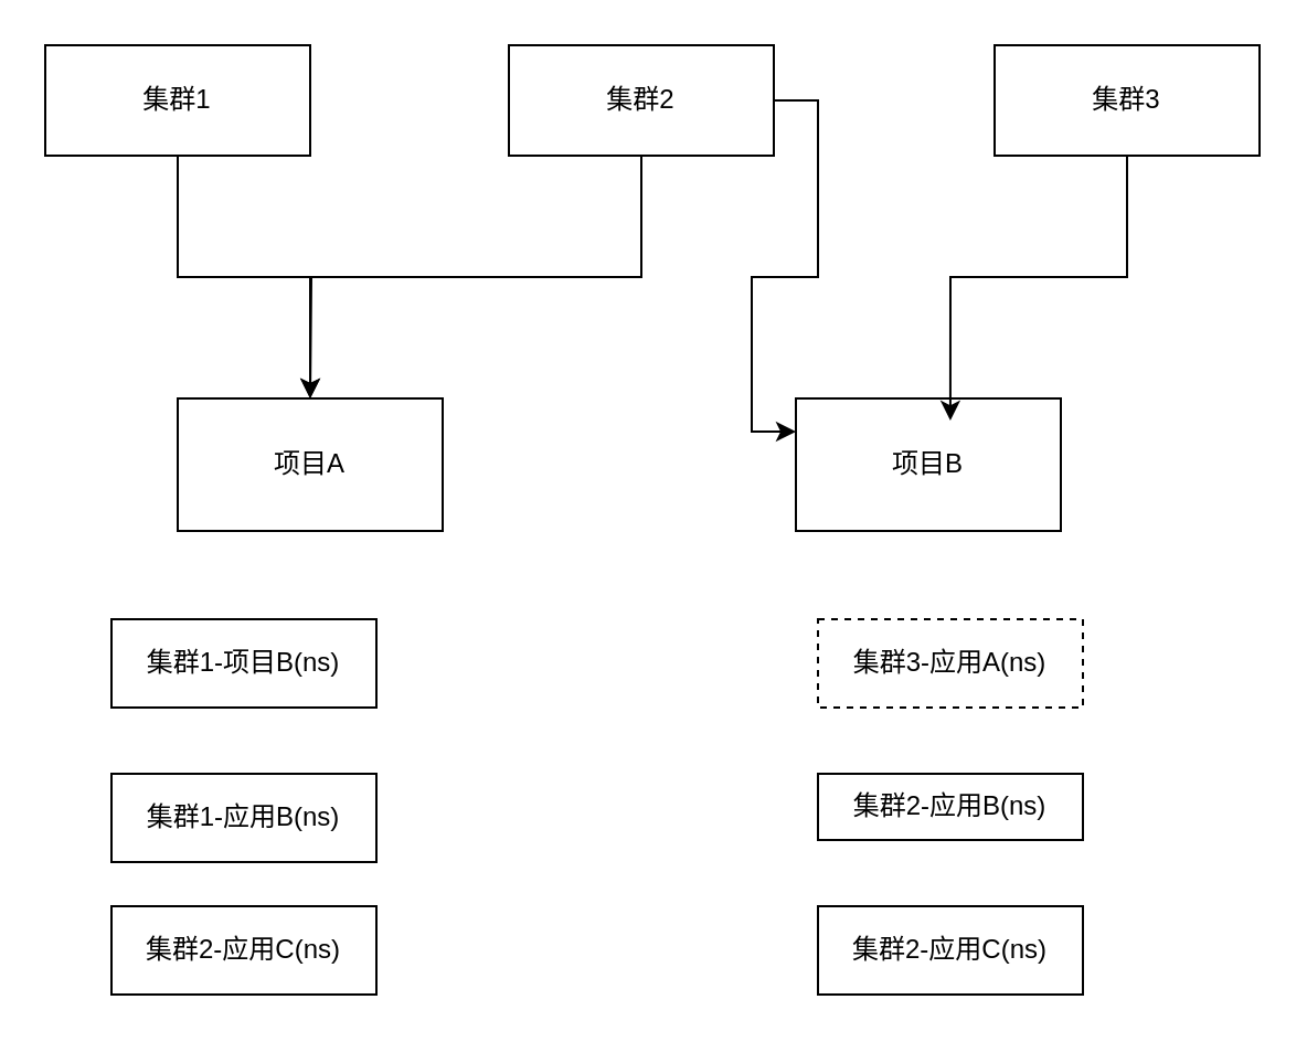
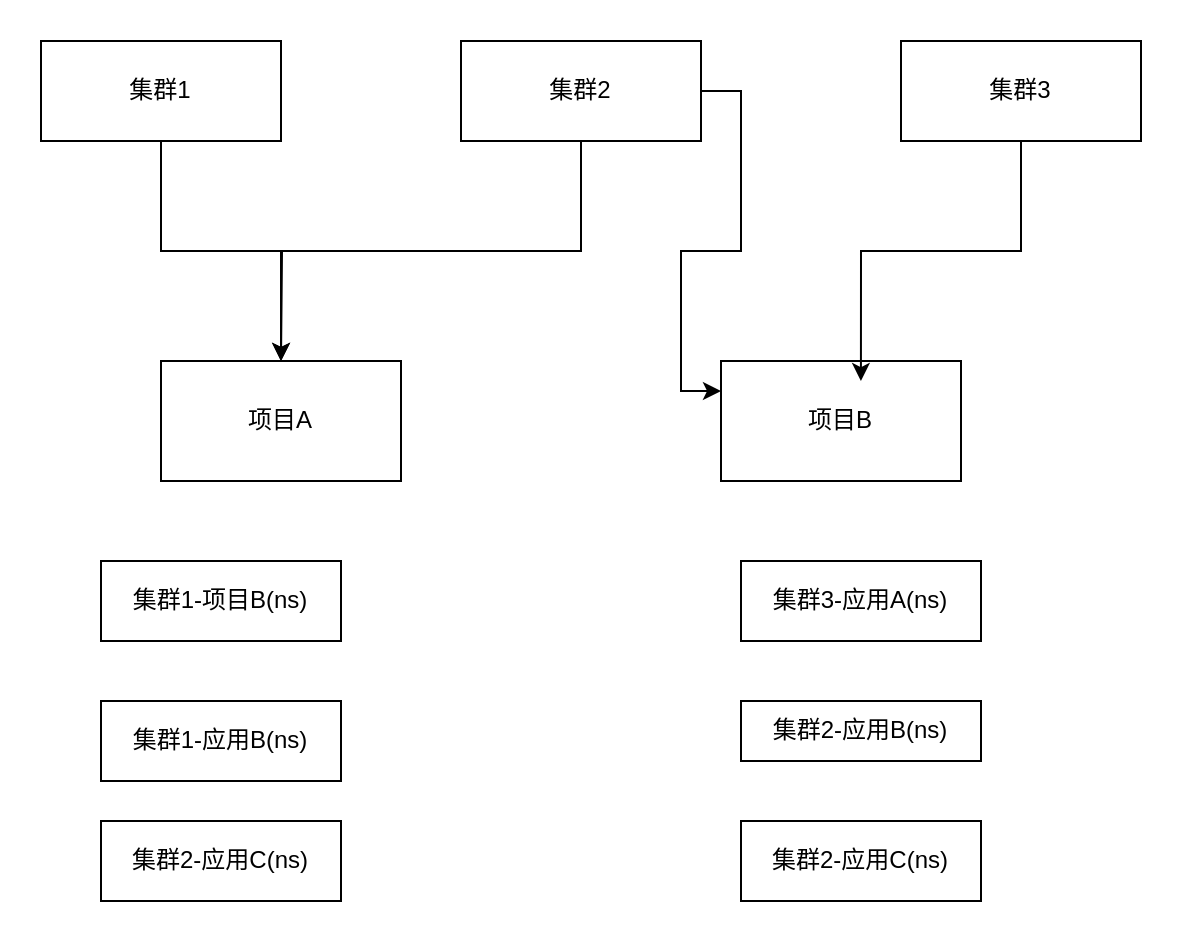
- <mxCell id="14" value="集群3-应用A(ns)" style="rounded=0;whiteSpace=wrap;html=1;dashed=1;" vertex="1" parent="1"><mxGeometry x="370" y="280" width="120" height="40" as="geometry" /></mxCell>
+ <mxCell id="14" value="集群3-应用A(ns)" style="rounded=0;whiteSpace=wrap;html=1;" vertex="1" parent="1"><mxGeometry x="370" y="280" width="120" height="40" as="geometry" /></mxCell>
